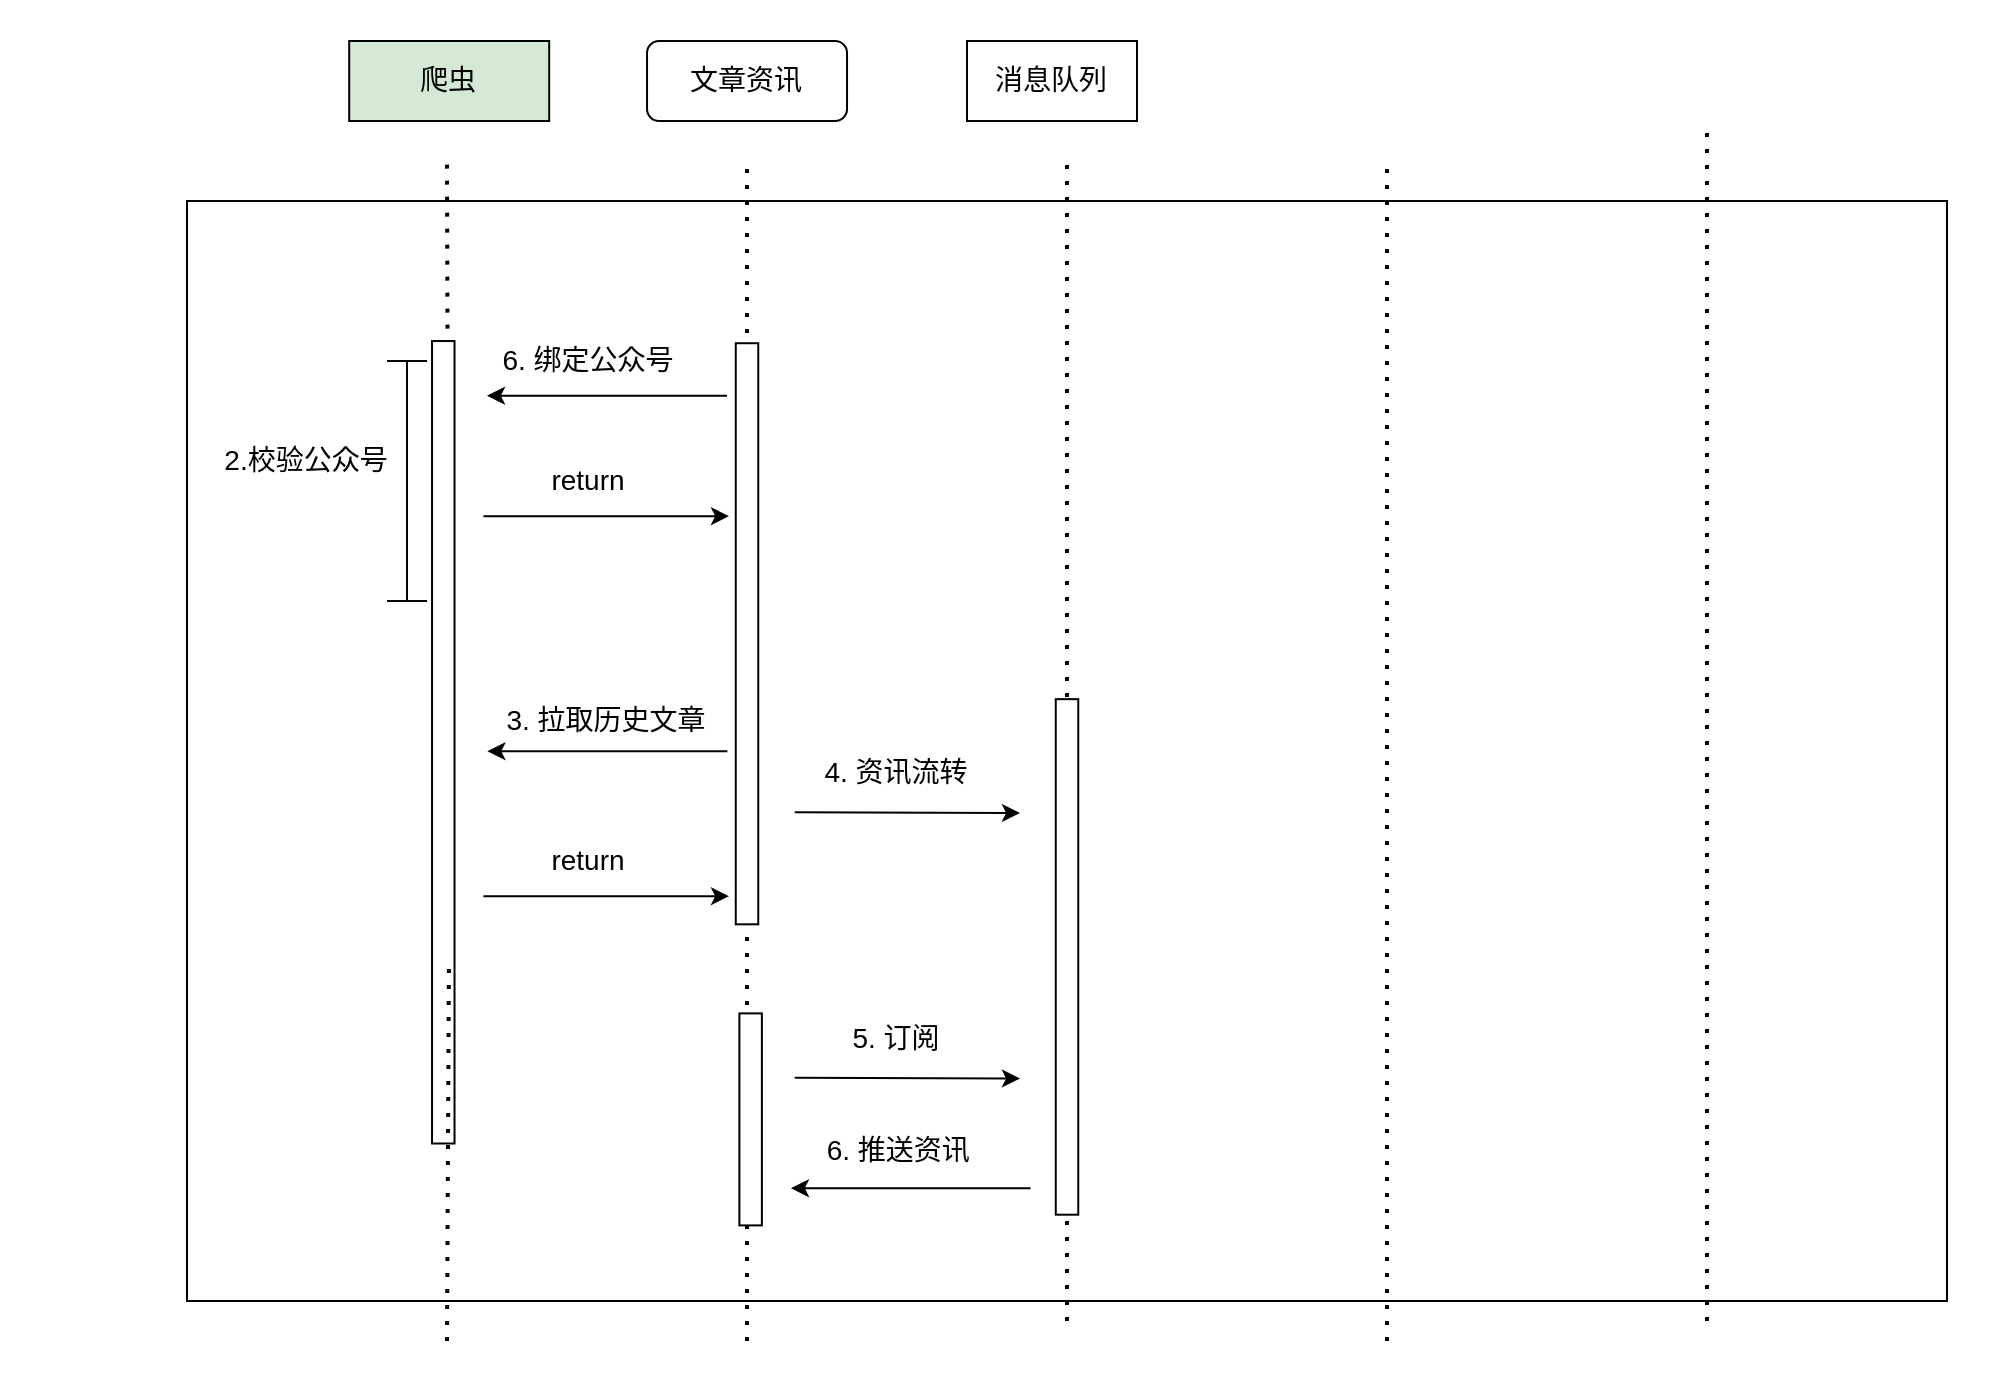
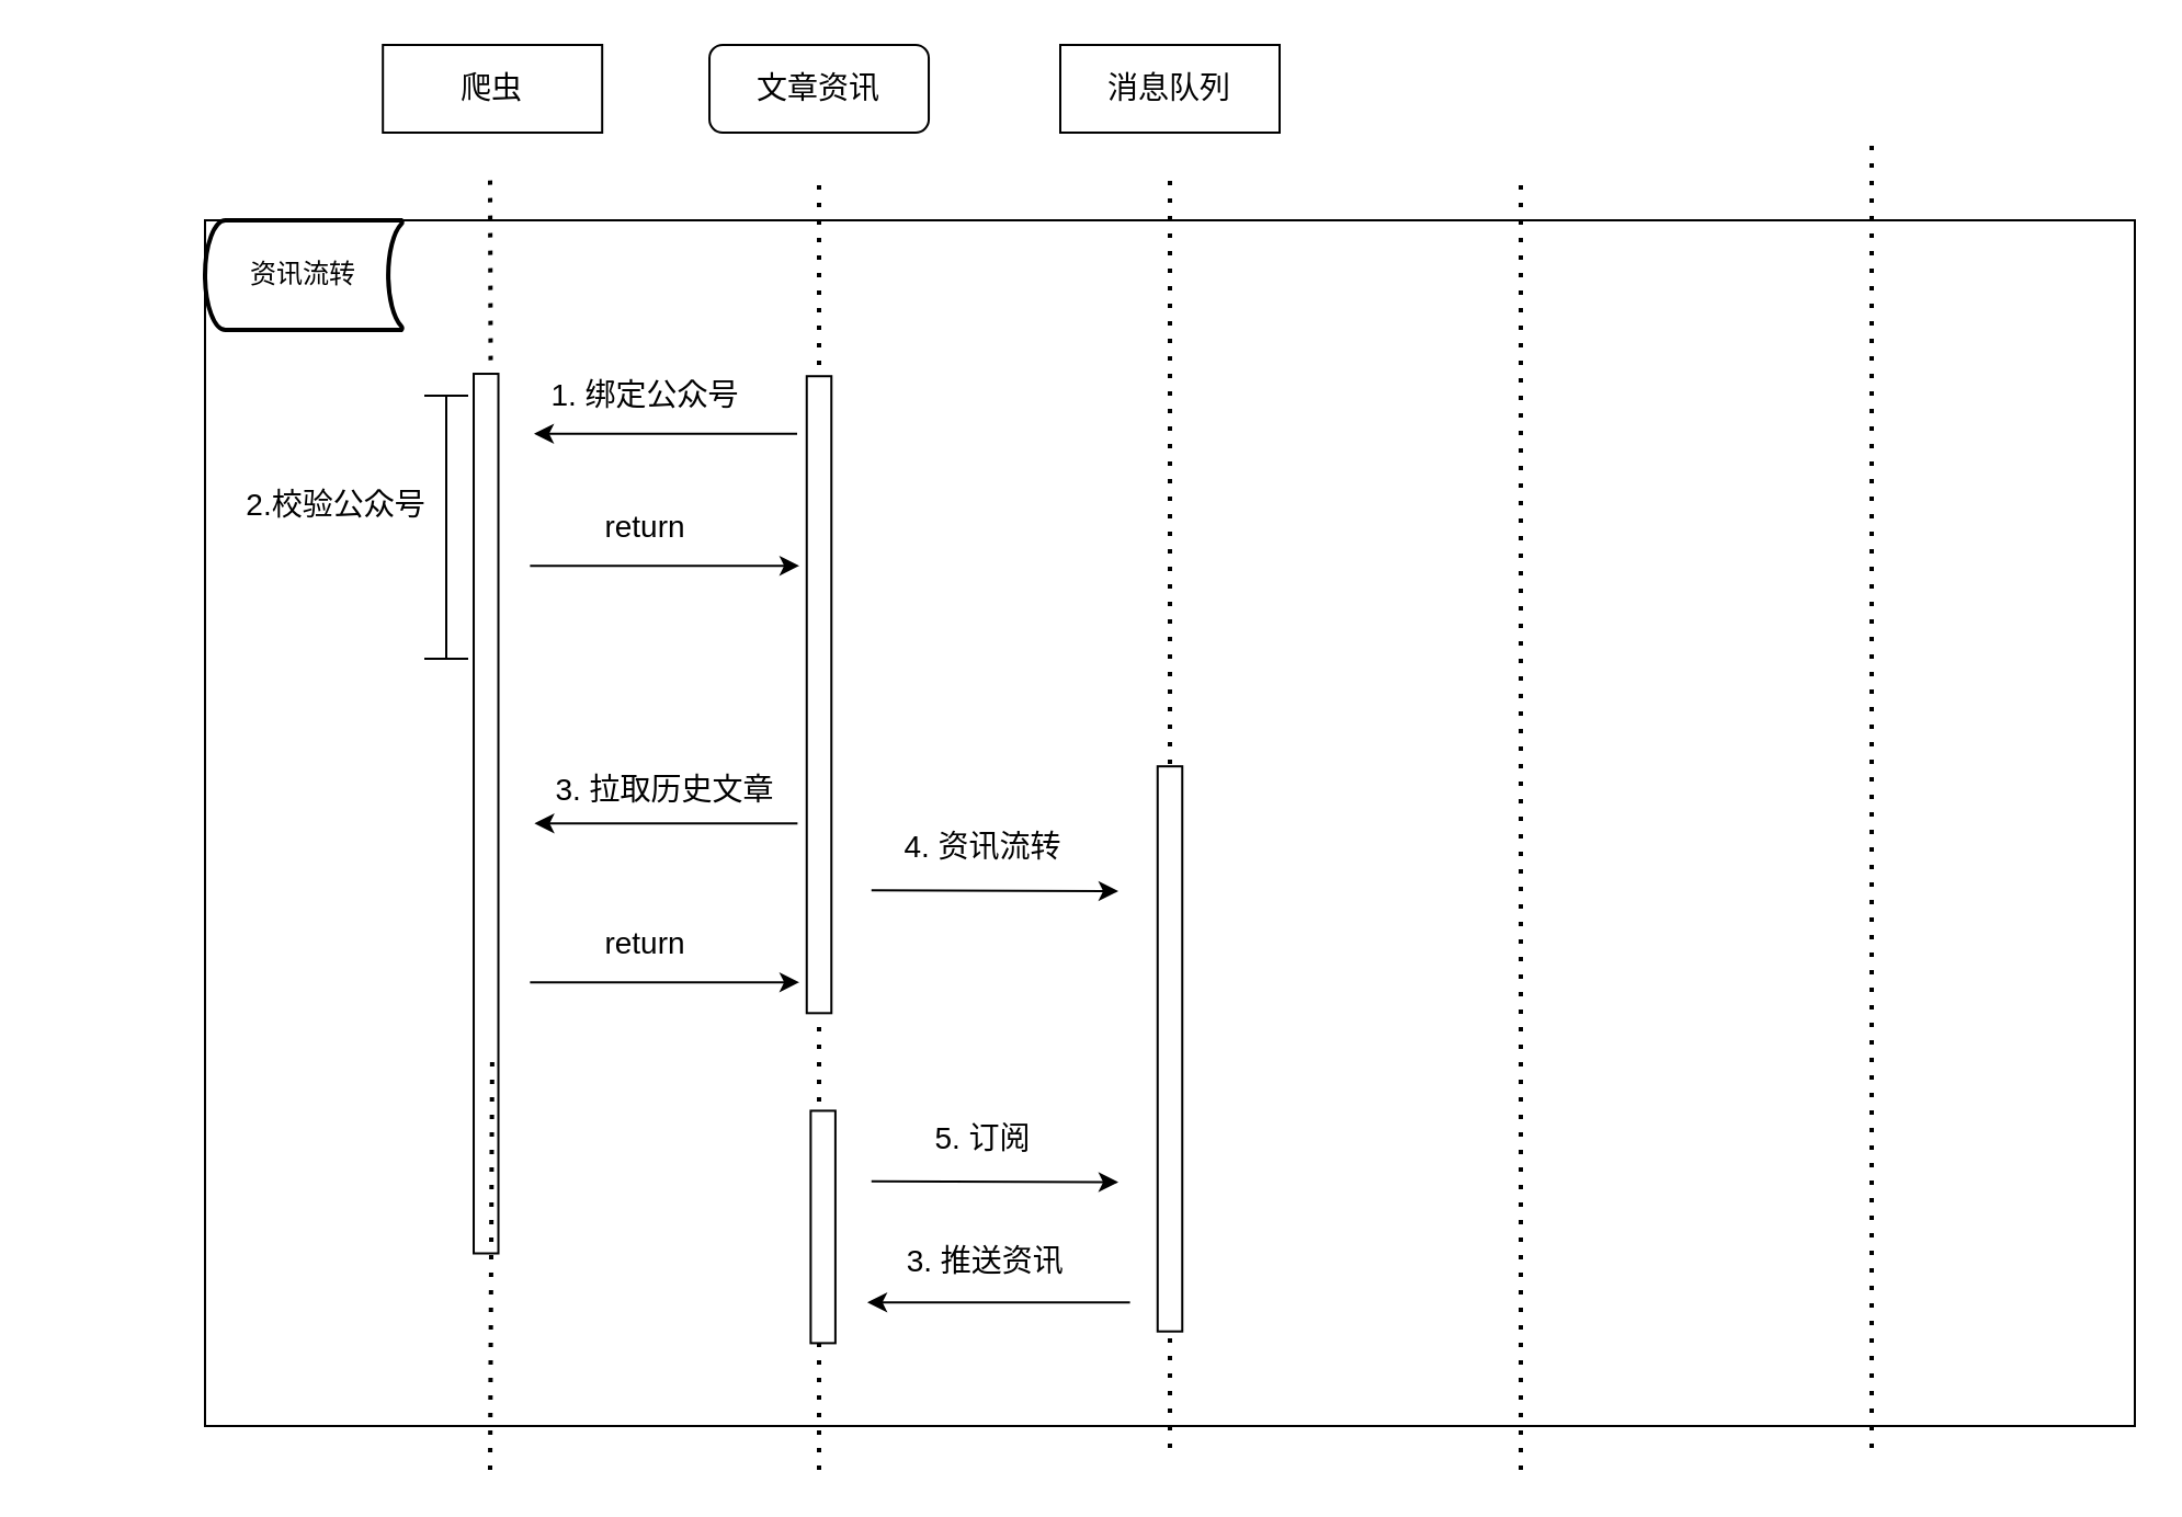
- <mxCell id="5" value="&lt;span style=&quot;font-size: 14px&quot;&gt;爬虫&lt;/span&gt;" style="rounded=0;whiteSpace=wrap;html=1;fillColor=#d5e8d4;" vertex="1" parent="1"><mxGeometry x="174.1" y="20" width="100" height="40" as="geometry" /></mxCell>
+ <mxCell id="5" value="&lt;span style=&quot;font-size: 14px&quot;&gt;爬虫&lt;/span&gt;" style="rounded=0;whiteSpace=wrap;html=1;" vertex="1" parent="1"><mxGeometry x="174.1" y="20" width="100" height="40" as="geometry" /></mxCell>
- <mxCell id="10" value="&lt;span style=&quot;font-size: 14px&quot;&gt;消息队列&lt;/span&gt;" style="rounded=0;whiteSpace=wrap;html=1;" vertex="1" parent="1"><mxGeometry x="483" y="20" width="85" height="40" as="geometry" /></mxCell>
+ <mxCell id="10" value="&lt;span style=&quot;font-size: 14px&quot;&gt;消息队列&lt;/span&gt;" style="rounded=0;whiteSpace=wrap;html=1;" vertex="1" parent="1"><mxGeometry x="483" y="20" width="100" height="40" as="geometry" /></mxCell>
+ <mxCell id="3" value="资讯流转" style="strokeWidth=2;html=1;shape=mxgraph.flowchart.stored_data;whiteSpace=wrap;" vertex="1" parent="1"><mxGeometry x="93" y="100" width="90" height="50" as="geometry" /></mxCell>
- <mxCell id="21" value="&lt;font style=&quot;font-size: 14px&quot;&gt;6. 绑定公众号&lt;/font&gt;" style="text;html=1;strokeColor=none;fillColor=none;align=center;verticalAlign=middle;whiteSpace=wrap;rounded=0;" vertex="1" parent="1"><mxGeometry x="224" y="170" width="140" height="20" as="geometry" /></mxCell>
+ <mxCell id="21" value="&lt;font style=&quot;font-size: 14px&quot;&gt;1. 绑定公众号&lt;/font&gt;" style="text;html=1;strokeColor=none;fillColor=none;align=center;verticalAlign=middle;whiteSpace=wrap;rounded=0;" vertex="1" parent="1"><mxGeometry x="224" y="170" width="140" height="20" as="geometry" /></mxCell>
- <mxCell id="20" value="&lt;font style=&quot;font-size: 14px&quot;&gt;6. 推送资讯&amp;nbsp;&amp;nbsp;&lt;/font&gt;" style="text;html=1;strokeColor=none;fillColor=none;align=center;verticalAlign=middle;whiteSpace=wrap;rounded=0;" vertex="1" parent="1"><mxGeometry x="388.09" y="564.82" width="130.19" height="20" as="geometry" /></mxCell>
+ <mxCell id="20" value="&lt;font style=&quot;font-size: 14px&quot;&gt;3. 推送资讯&amp;nbsp;&amp;nbsp;&lt;/font&gt;" style="text;html=1;strokeColor=none;fillColor=none;align=center;verticalAlign=middle;whiteSpace=wrap;rounded=0;" vertex="1" parent="1"><mxGeometry x="388.09" y="564.82" width="130.19" height="20" as="geometry" /></mxCell>
